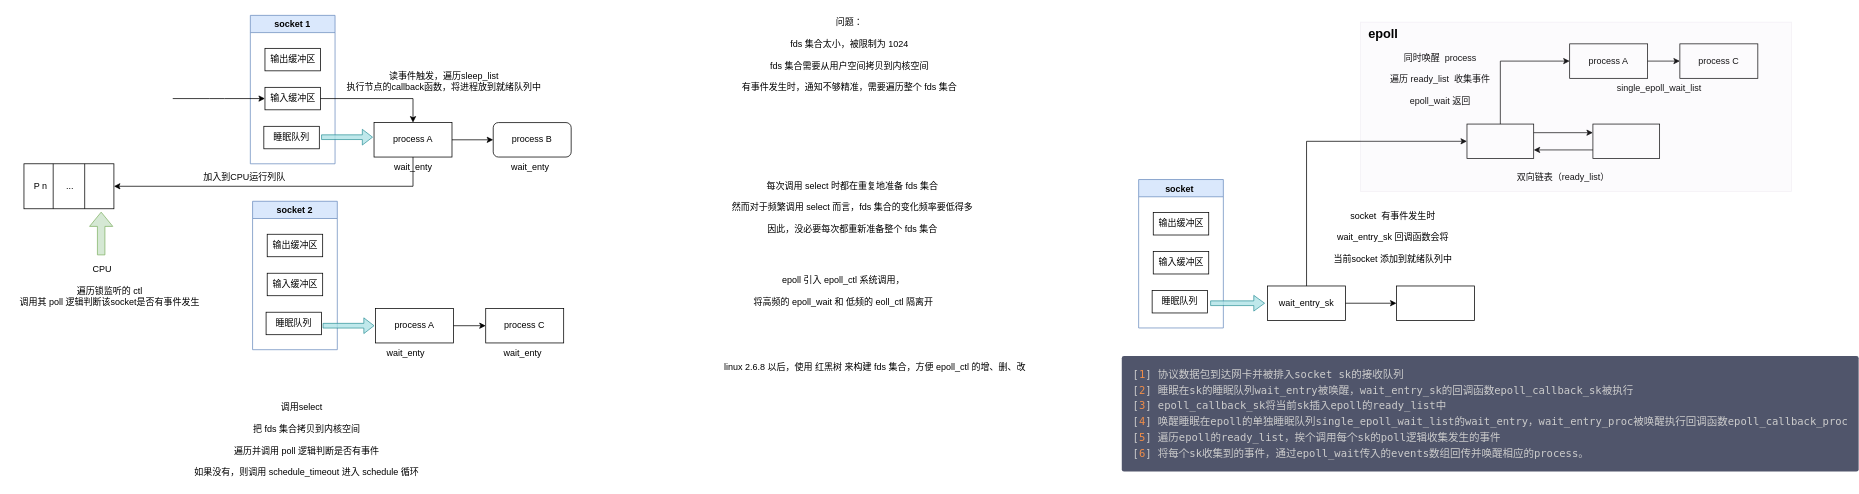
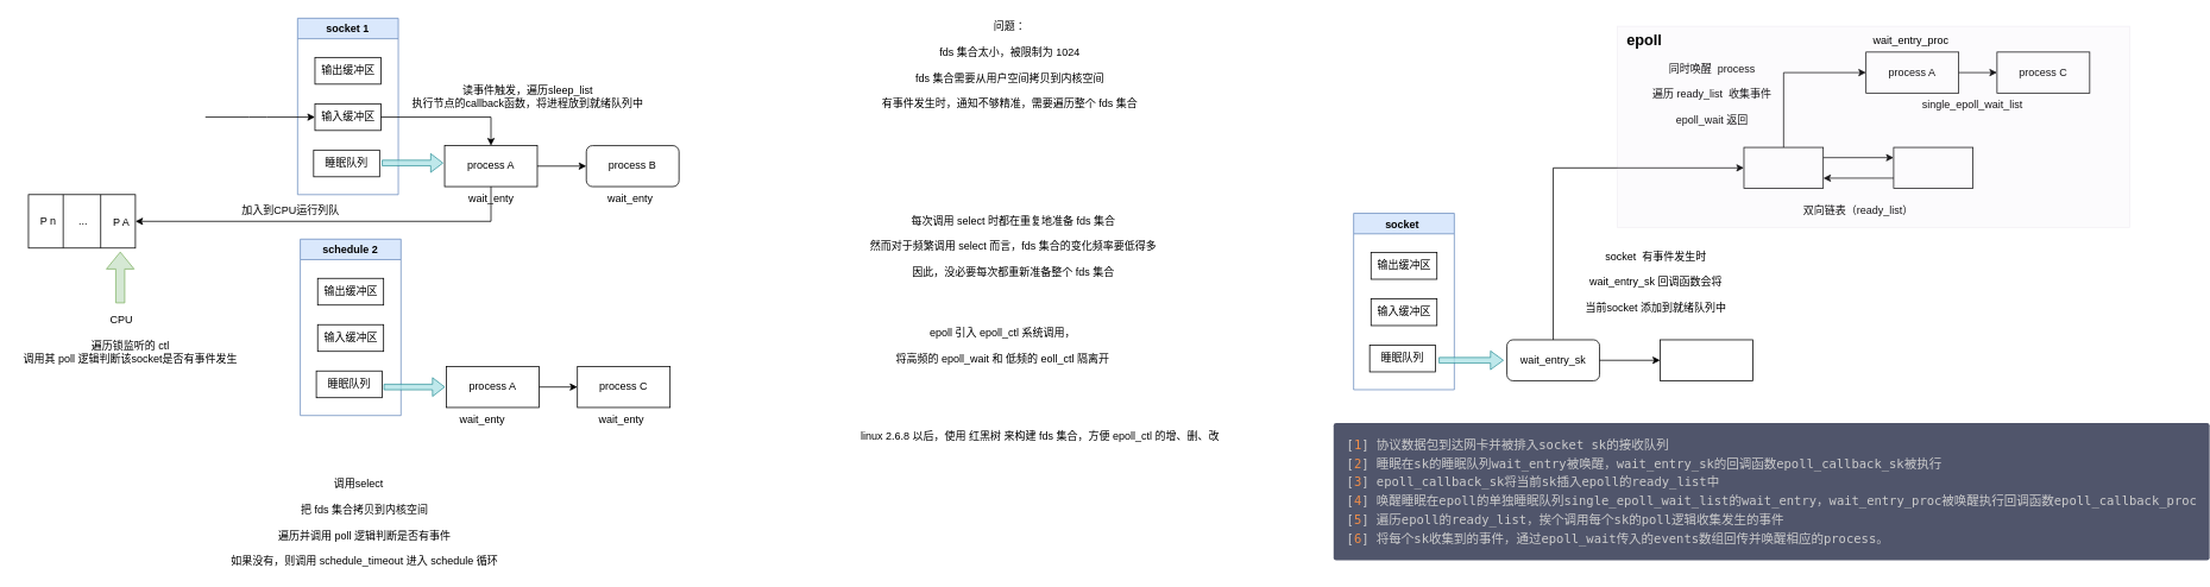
+ <mxCell id="60" value="wait_entry_proc" style="text;html=1;align=center;verticalAlign=middle;resizable=0;points=[];autosize=1;fontSize=12;fontColor=#000000;" vertex="1" parent="1"><mxGeometry x="2095" y="37" width="95" height="18" as="geometry" /></mxCell>
+ <mxCell id="27" value="P A" style="text;html=1;align=center;verticalAlign=middle;resizable=0;points=[];autosize=1;" vertex="1" parent="1"><mxGeometry x="120" y="240" width="29" height="18" as="geometry" /></mxCell>
- <mxCell id="16" value="socket 2" style="swimlane;fillColor=#dae8fc;strokeColor=#6c8ebf;" vertex="1" parent="1"><mxGeometry x="336" y="268" width="113" height="198" as="geometry"><mxRectangle x="-4" y="455" width="65" height="23" as="alternateBounds" /></mxGeometry></mxCell>
+ <mxCell id="16" value="schedule 2" style="swimlane;fillColor=#dae8fc;strokeColor=#6c8ebf;" vertex="1" parent="1"><mxGeometry x="336" y="268" width="113" height="198" as="geometry"><mxRectangle x="-4" y="455" width="65" height="23" as="alternateBounds" /></mxGeometry></mxCell>
- <mxCell id="49" value="wait_entry_sk" style="rounded=0;whiteSpace=wrap;html=1;fillColor=none;" vertex="1" parent="1"><mxGeometry x="1690" y="381" width="104" height="46" as="geometry" /></mxCell>
+ <mxCell id="49" value="wait_entry_sk" style="whiteSpace=wrap;html=1;fillColor=none;rounded=1;" vertex="1" parent="1"><mxGeometry x="1690" y="381" width="104" height="46" as="geometry" /></mxCell>
